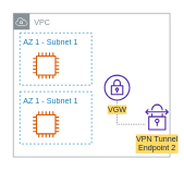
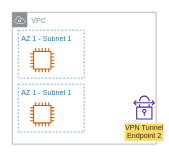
- <mxCell id="8" value="VGW" style="sketch=0;outlineConnect=0;fontColor=#232F3E;gradientColor=none;fillColor=#4D27AA;strokeColor=none;dashed=0;verticalLabelPosition=bottom;verticalAlign=top;align=center;html=1;fontSize=12;fontStyle=0;aspect=fixed;pointerEvents=1;shape=mxgraph.aws4.vpn_gateway;labelBackgroundColor=#FFD966;" vertex="1" parent="1"><mxGeometry x="159" y="114" width="40" height="40" as="geometry" /></mxCell>
- <mxCell id="7" style="edgeStyle=orthogonalEdgeStyle;rounded=0;orthogonalLoop=1;jettySize=auto;html=1;dashed=1;dashPattern=1 2;endArrow=none;endFill=0;" edge="1" parent="1" source="8" target="9"><mxGeometry relative="1" as="geometry"><Array as="points"><mxPoint x="179" y="190" /></Array></mxGeometry></mxCell>
